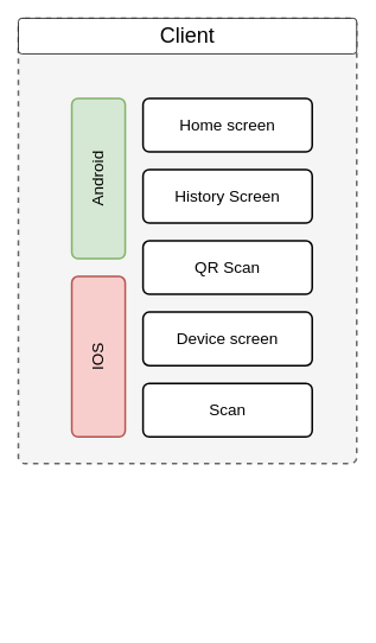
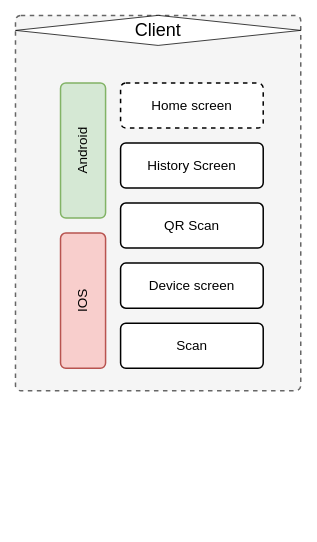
- <mxCell id="9" value="&lt;font style=&quot;font-size: 24px;&quot;&gt;Client&lt;/font&gt;" style="rounded=1;arcSize=10;whiteSpace=wrap;html=1;align=center;" vertex="1" parent="1"><mxGeometry x="20" y="20" width="380" height="40" as="geometry" /></mxCell>
+ <mxCell id="9" value="&lt;font style=&quot;font-size: 24px;&quot;&gt;Client&lt;/font&gt;" style="rhombus;arcSize=10;whiteSpace=wrap;html=1;align=center;" vertex="1" parent="1"><mxGeometry x="20" y="20" width="380" height="40" as="geometry" /></mxCell>
- <mxCell id="4" value="&lt;font style=&quot;font-size: 18px;&quot;&gt;Home screen&lt;/font&gt;" style="rounded=1;whiteSpace=wrap;html=1;absoluteArcSize=1;arcSize=14;strokeWidth=2;" vertex="1" parent="3"><mxGeometry width="190" height="60" as="geometry" /></mxCell>
+ <mxCell id="4" value="&lt;font style=&quot;font-size: 18px;&quot;&gt;Home screen&lt;/font&gt;" style="rounded=1;whiteSpace=wrap;html=1;absoluteArcSize=1;arcSize=14;strokeWidth=2;dashed=1;" vertex="1" parent="3"><mxGeometry width="190" height="60" as="geometry" /></mxCell>
